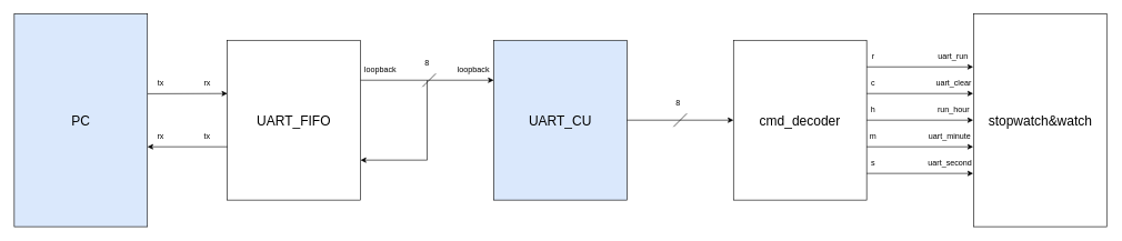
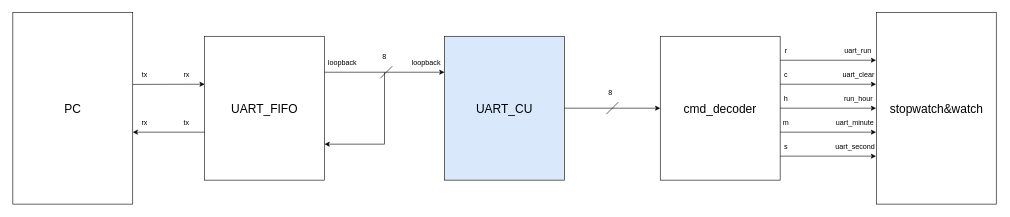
- <mxCell id="32" value="&lt;font style=&quot;font-size: 20px;&quot;&gt;PC&lt;/font&gt;" style="rounded=0;whiteSpace=wrap;html=1;fillColor=#dae8fc;" vertex="1" parent="1"><mxGeometry x="20" y="20" width="200" height="320" as="geometry" /></mxCell>
+ <mxCell id="32" value="&lt;font style=&quot;font-size: 20px;&quot;&gt;PC&lt;/font&gt;" style="rounded=0;whiteSpace=wrap;html=1;" vertex="1" parent="1"><mxGeometry x="20" y="20" width="200" height="320" as="geometry" /></mxCell>
